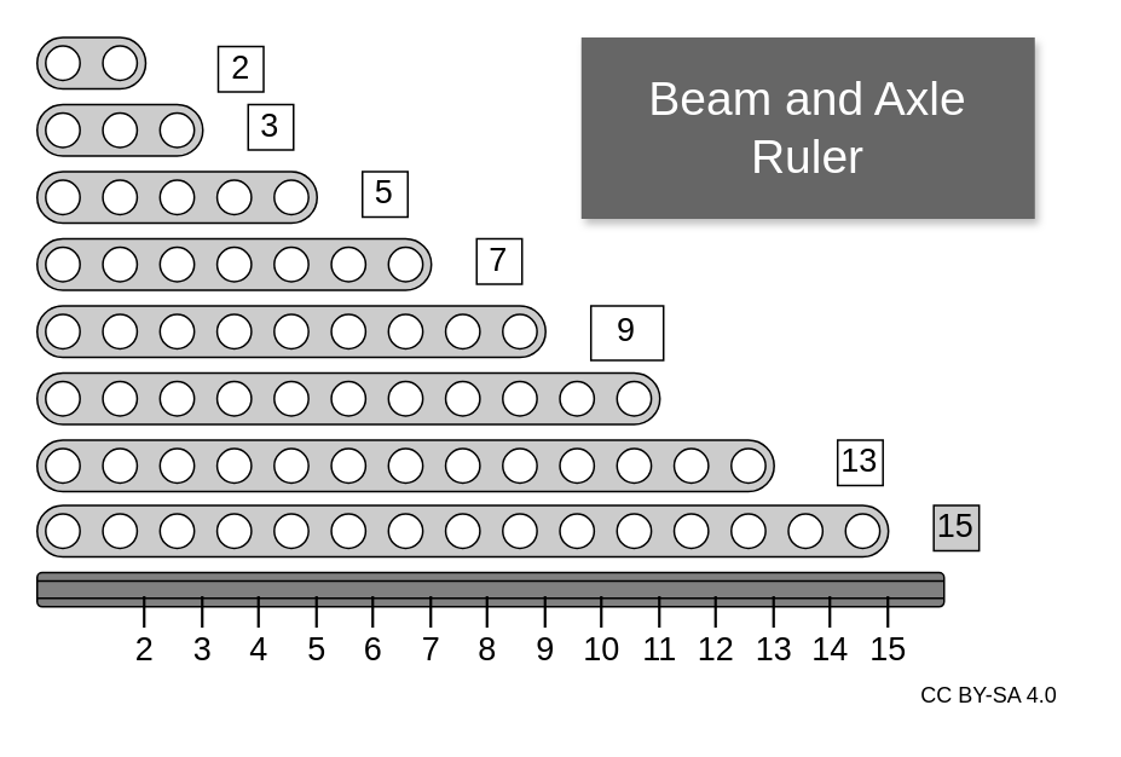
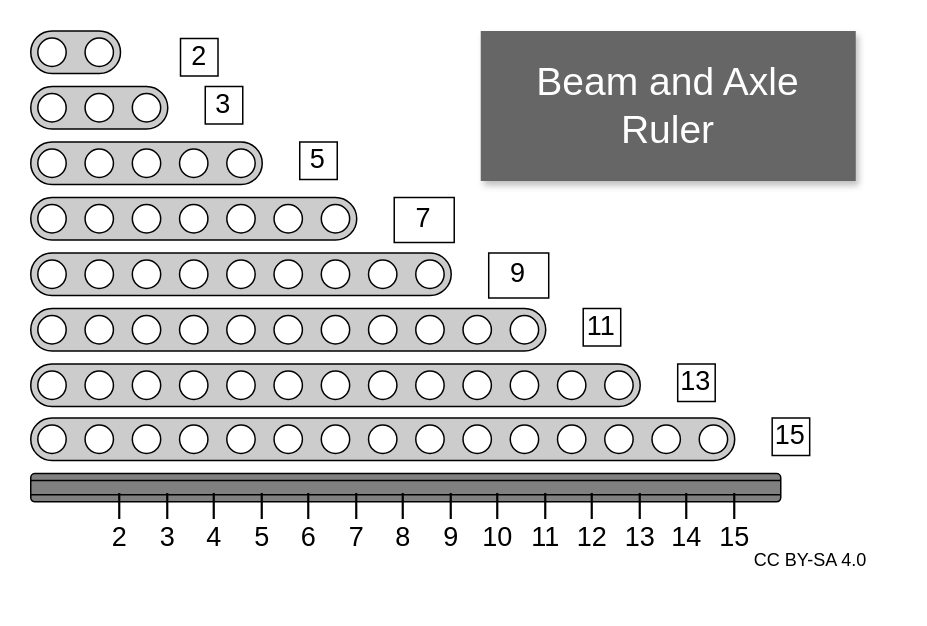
- <mxCell id="105" value="7" style="rounded=0;whiteSpace=wrap;html=1;spacing=2;spacingBottom=2;fontSize=18;" vertex="1" parent="87"><mxGeometry x="262.32" y="131" width="25" height="25" as="geometry" /></mxCell>
+ <mxCell id="105" value="7" style="rounded=0;whiteSpace=wrap;html=1;spacing=2;spacingBottom=2;fontSize=18;" vertex="1" parent="87"><mxGeometry x="262.32" y="131" width="40" height="30" as="geometry" /></mxCell>
+ <mxCell id="107" value="11" style="rounded=0;whiteSpace=wrap;html=1;spacing=2;spacingBottom=2;fontSize=18;" vertex="1" parent="87"><mxGeometry x="388.31" y="205" width="25" height="25" as="geometry" /></mxCell>
- <mxCell id="108" value="13" style="rounded=0;whiteSpace=wrap;html=1;spacing=2;spacingBottom=2;fontSize=18;" vertex="1" parent="87"><mxGeometry x="461.3" y="242" width="25" height="25" as="geometry" /></mxCell>
+ <mxCell id="108" value="13" style="rounded=0;whiteSpace=wrap;html=1;spacing=2;spacingBottom=2;fontSize=18;" vertex="1" parent="87"><mxGeometry x="451.3" y="242" width="25" height="25" as="geometry" /></mxCell>
- <mxCell id="109" value="15" style="rounded=0;whiteSpace=wrap;html=1;spacing=2;spacingBottom=2;fontSize=18;fillColor=#cccccc;" vertex="1" parent="87"><mxGeometry x="514.29" y="278" width="25" height="25" as="geometry" /></mxCell>
+ <mxCell id="109" value="15" style="rounded=0;whiteSpace=wrap;html=1;spacing=2;spacingBottom=2;fontSize=18;" vertex="1" parent="87"><mxGeometry x="514.29" y="278" width="25" height="25" as="geometry" /></mxCell>
- <mxCell id="111" value="CC BY-SA 4.0" style="text;html=1;strokeColor=none;fillColor=none;align=center;verticalAlign=middle;whiteSpace=wrap;rounded=0;" vertex="1" parent="87"><mxGeometry x="495" y="370" width="100.44" height="25" as="geometry" /></mxCell>
+ <mxCell id="111" value="CC BY-SA 4.0" style="text;html=1;strokeColor=none;fillColor=none;align=center;verticalAlign=middle;whiteSpace=wrap;rounded=0;" vertex="1" parent="87"><mxGeometry x="490" y="360" width="100.44" height="25" as="geometry" /></mxCell>
